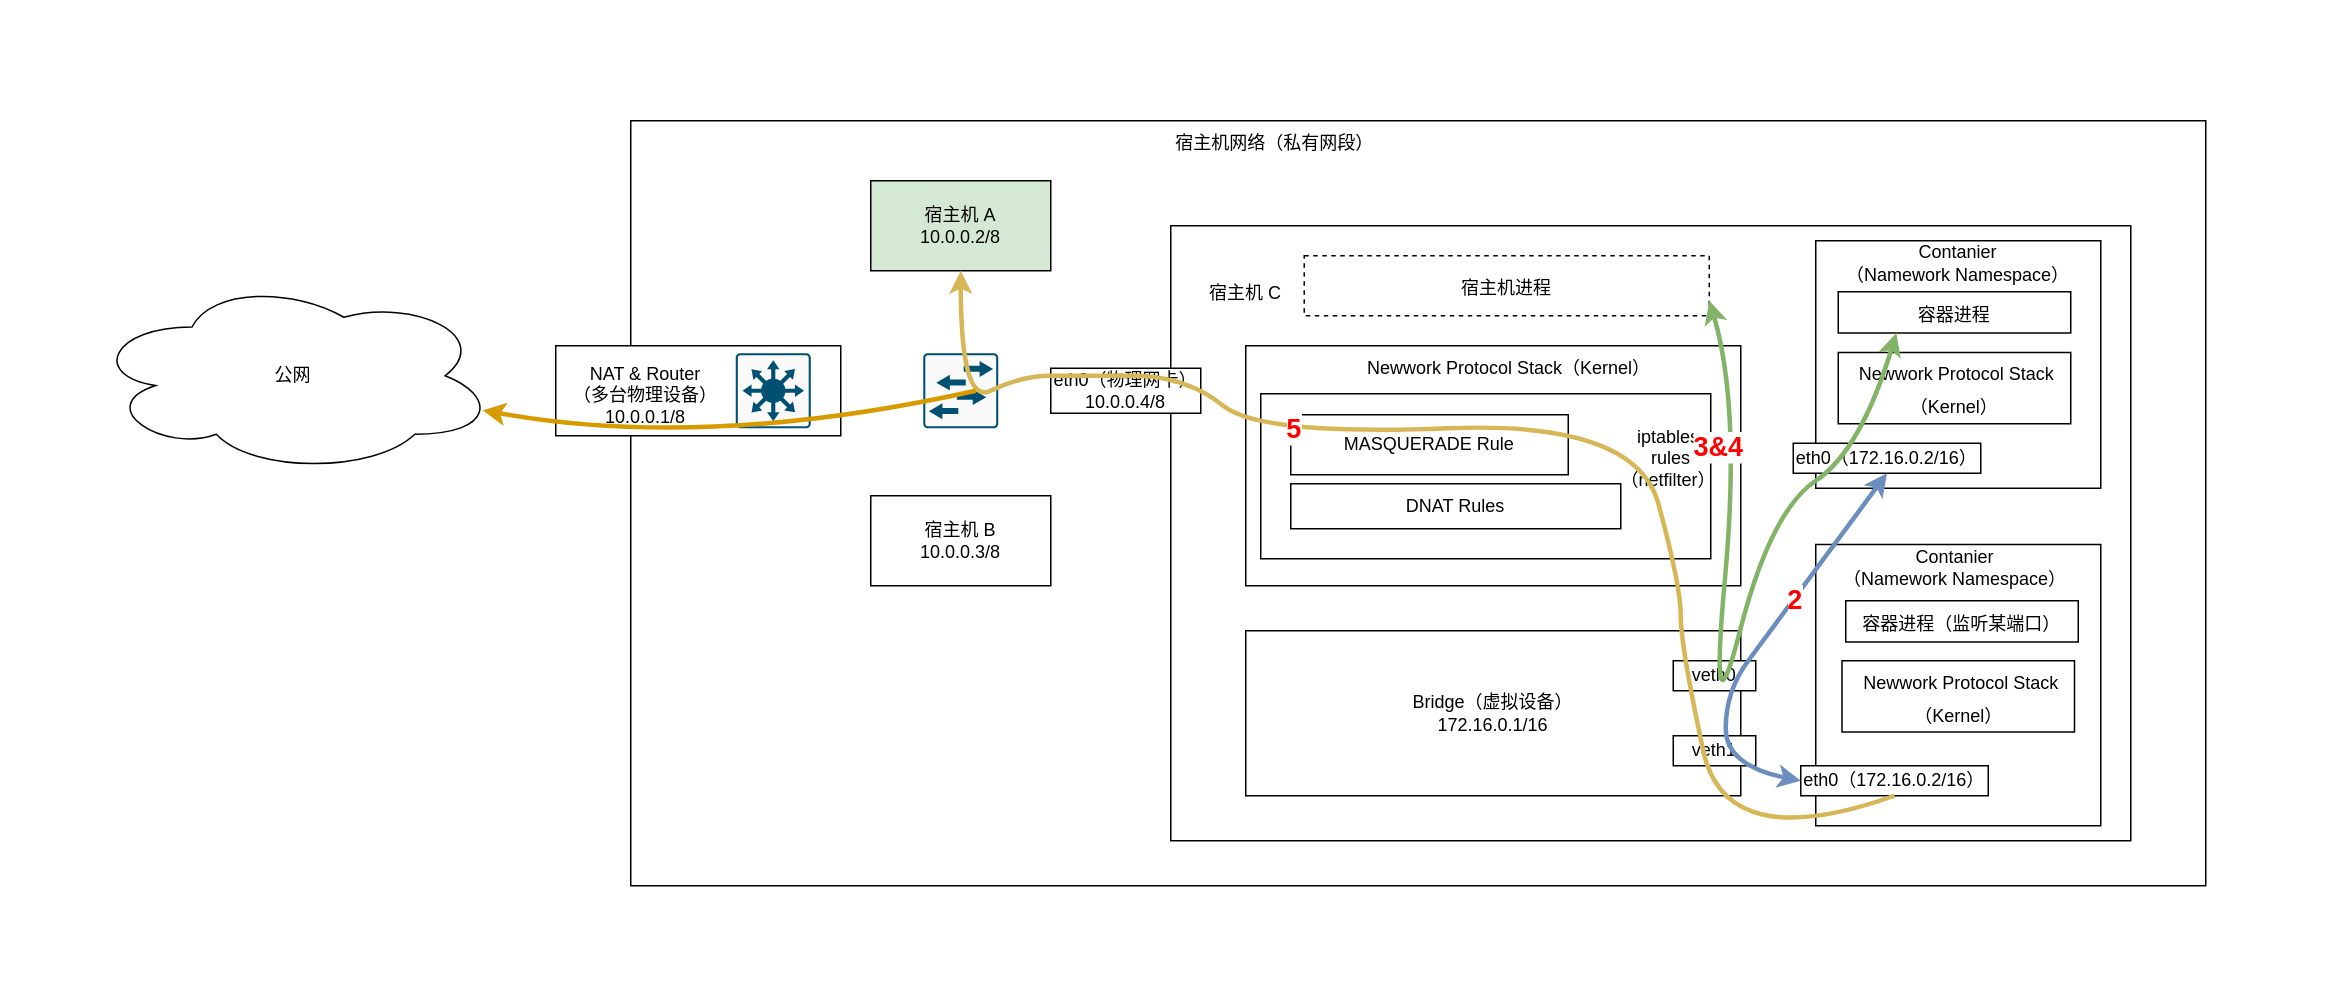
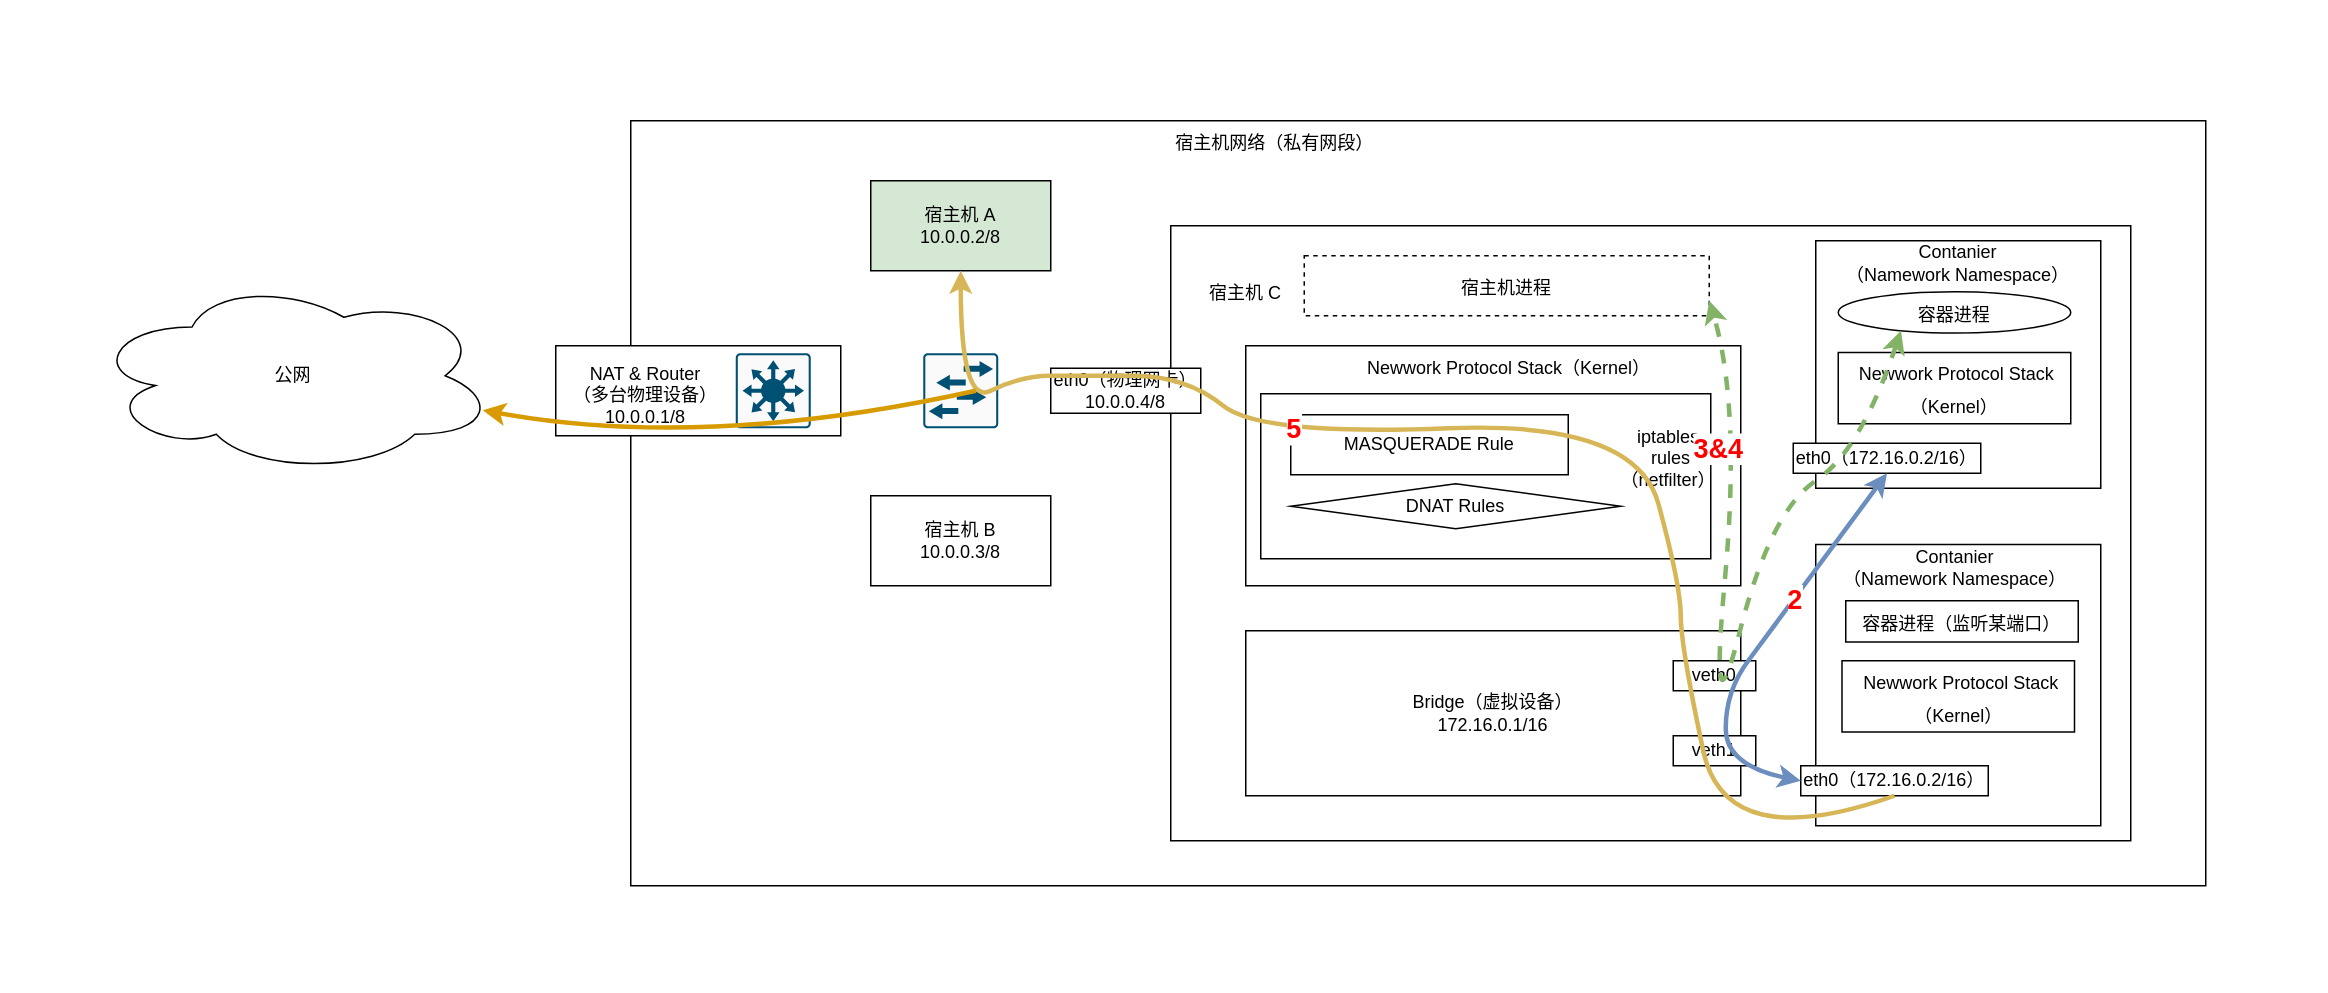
- <mxCell id="33" value="&lt;span style=&quot;color: rgb(0 , 0 , 0) ; font-size: 12px&quot;&gt;容器进程&lt;/span&gt;" style="rounded=0;whiteSpace=wrap;html=1;fontSize=18;fontColor=#FF0000;" vertex="1" parent="1"><mxGeometry x="1225" y="194" width="155" height="27.5" as="geometry" /></mxCell>
+ <mxCell id="33" value="&lt;span style=&quot;color: rgb(0 , 0 , 0) ; font-size: 12px&quot;&gt;容器进程&lt;/span&gt;" style="ellipse;whiteSpace=wrap;html=1;fontSize=18;fontColor=#FF0000;" vertex="1" parent="1"><mxGeometry x="1225" y="194" width="155" height="27.5" as="geometry" /></mxCell>
- <mxCell id="35" value="" style="curved=1;endArrow=classic;html=1;startArrow=classic;startFill=1;entryX=1;entryY=0.75;entryDx=0;entryDy=0;fillColor=#d5e8d4;strokeColor=#82b366;strokeWidth=3;exitX=0.25;exitY=1;exitDx=0;exitDy=0;" edge="1" parent="1" source="33" target="32"><mxGeometry width="50" height="50" relative="1" as="geometry"><mxPoint x="1220" y="250" as="sourcePoint" /><mxPoint x="1205" y="315" as="targetPoint" /><Array as="points"><mxPoint x="1240" y="300" /><mxPoint x="1180" y="340" /><mxPoint x="1139" y="500" /><mxPoint x="1160" y="270" /></Array></mxGeometry></mxCell>
+ <mxCell id="35" value="" style="curved=1;endArrow=classic;html=1;startArrow=classic;startFill=1;entryX=1;entryY=0.75;entryDx=0;entryDy=0;fillColor=#d5e8d4;strokeColor=#82b366;strokeWidth=3;exitX=0.25;exitY=1;exitDx=0;exitDy=0;dashed=1;" edge="1" parent="1" source="33" target="32"><mxGeometry width="50" height="50" relative="1" as="geometry"><mxPoint x="1220" y="250" as="sourcePoint" /><mxPoint x="1205" y="315" as="targetPoint" /><Array as="points"><mxPoint x="1240" y="300" /><mxPoint x="1180" y="340" /><mxPoint x="1139" y="500" /><mxPoint x="1160" y="270" /></Array></mxGeometry></mxCell>
- <mxCell id="21" value="&lt;span&gt;DNAT Rules&lt;/span&gt;" style="rounded=0;whiteSpace=wrap;html=1;" vertex="1" parent="1"><mxGeometry x="860" y="322" width="220" height="30" as="geometry" /></mxCell>
+ <mxCell id="21" value="&lt;span&gt;DNAT Rules&lt;/span&gt;" style="rhombus;whiteSpace=wrap;html=1;" vertex="1" parent="1"><mxGeometry x="860" y="322" width="220" height="30" as="geometry" /></mxCell>
